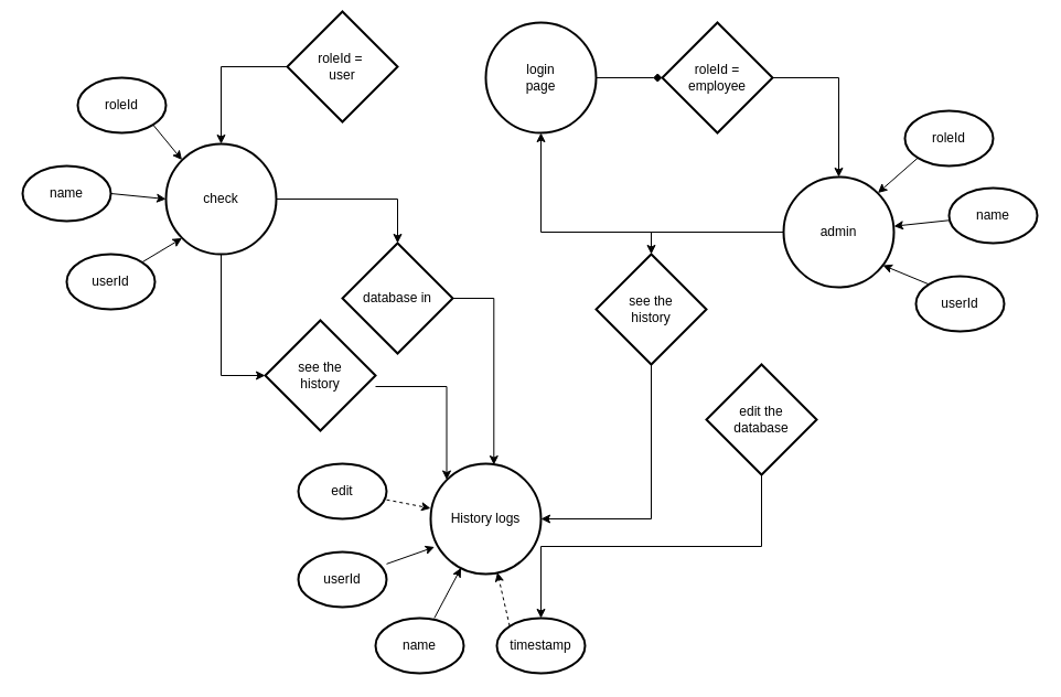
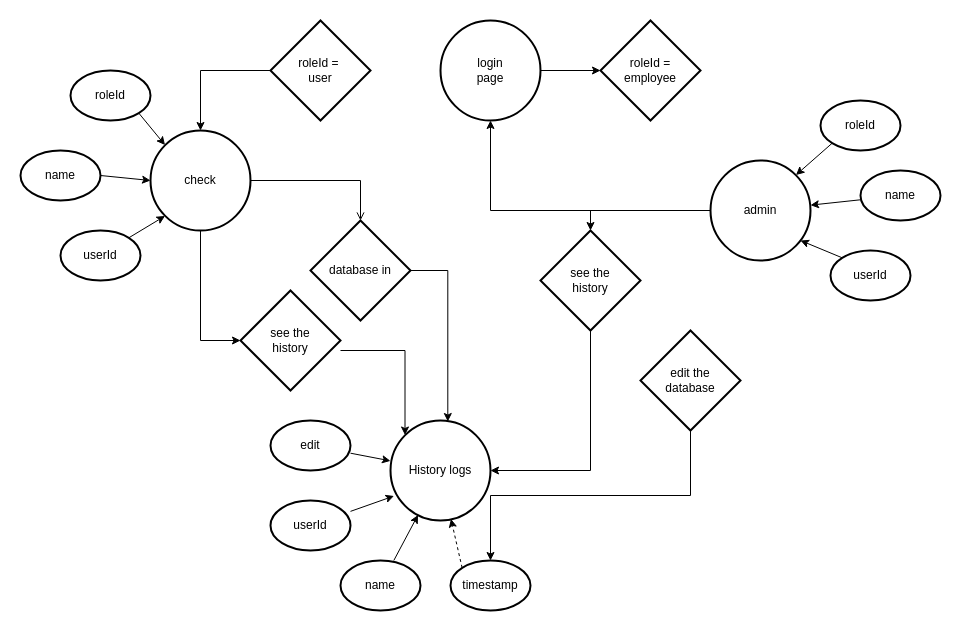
- <mxCell id="22" value="roleId =&amp;nbsp;&lt;br&gt;user" style="strokeWidth=2;html=1;shape=mxgraph.flowchart.decision;whiteSpace=wrap;" vertex="1" parent="1"><mxGeometry x="260" y="10" width="100" height="100" as="geometry" /></mxCell>
+ <mxCell id="22" value="roleId =&amp;nbsp;&lt;br&gt;user" style="strokeWidth=2;html=1;shape=mxgraph.flowchart.decision;whiteSpace=wrap;" vertex="1" parent="1"><mxGeometry x="270" y="20" width="100" height="100" as="geometry" /></mxCell>
- <mxCell id="17" style="edgeStyle=orthogonalEdgeStyle;rounded=0;orthogonalLoop=1;jettySize=auto;html=1;entryX=0;entryY=0.5;entryDx=0;entryDy=0;entryPerimeter=0;endArrow=diamond;" edge="1" parent="1" source="18" target="20"><mxGeometry relative="1" as="geometry" /></mxCell>
+ <mxCell id="17" style="edgeStyle=orthogonalEdgeStyle;rounded=0;orthogonalLoop=1;jettySize=auto;html=1;entryX=0;entryY=0.5;entryDx=0;entryDy=0;entryPerimeter=0;" edge="1" parent="1" source="18" target="20"><mxGeometry relative="1" as="geometry" /></mxCell>
- <mxCell id="19" style="edgeStyle=orthogonalEdgeStyle;rounded=0;orthogonalLoop=1;jettySize=auto;html=1;entryX=0.5;entryY=0;entryDx=0;entryDy=0;entryPerimeter=0;" edge="1" parent="1" source="20" target="7"><mxGeometry relative="1" as="geometry" /></mxCell>
- <mxCell id="2" style="edgeStyle=orthogonalEdgeStyle;rounded=0;orthogonalLoop=1;jettySize=auto;html=1;entryX=0.5;entryY=0;entryDx=0;entryDy=0;entryPerimeter=0;" edge="1" parent="1" source="4" target="10"><mxGeometry relative="1" as="geometry" /></mxCell>
+ <mxCell id="2" style="edgeStyle=orthogonalEdgeStyle;rounded=0;orthogonalLoop=1;jettySize=auto;html=1;entryX=0.5;entryY=0;entryDx=0;entryDy=0;entryPerimeter=0;endArrow=open;" edge="1" parent="1" source="4" target="10"><mxGeometry relative="1" as="geometry" /></mxCell>
- <mxCell id="35" style="edgeStyle=none;rounded=0;orthogonalLoop=1;jettySize=auto;html=1;dashed=1;" edge="1" parent="1" source="36" target="8"><mxGeometry relative="1" as="geometry" /></mxCell>
+ <mxCell id="35" style="edgeStyle=none;rounded=0;orthogonalLoop=1;jettySize=auto;html=1;" edge="1" parent="1" source="36" target="8"><mxGeometry relative="1" as="geometry" /></mxCell>
